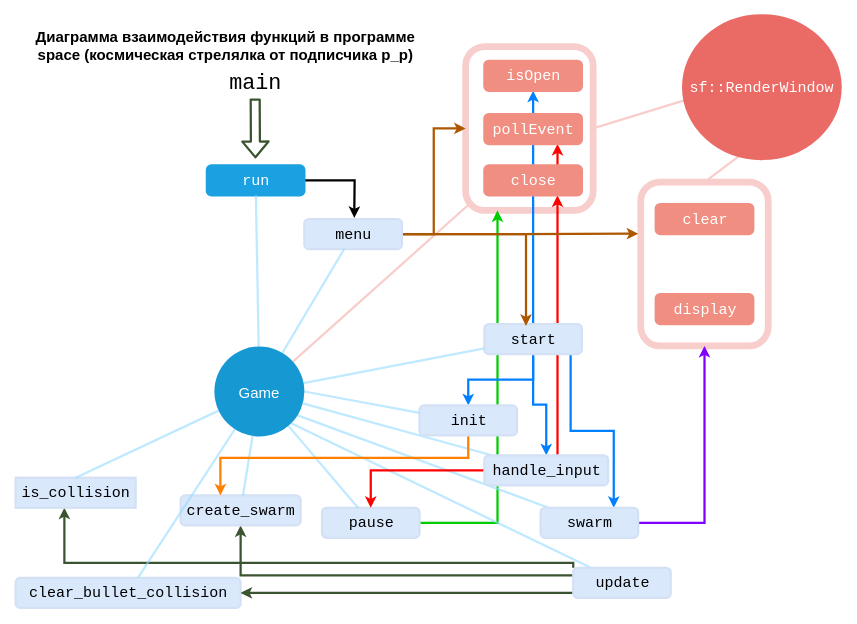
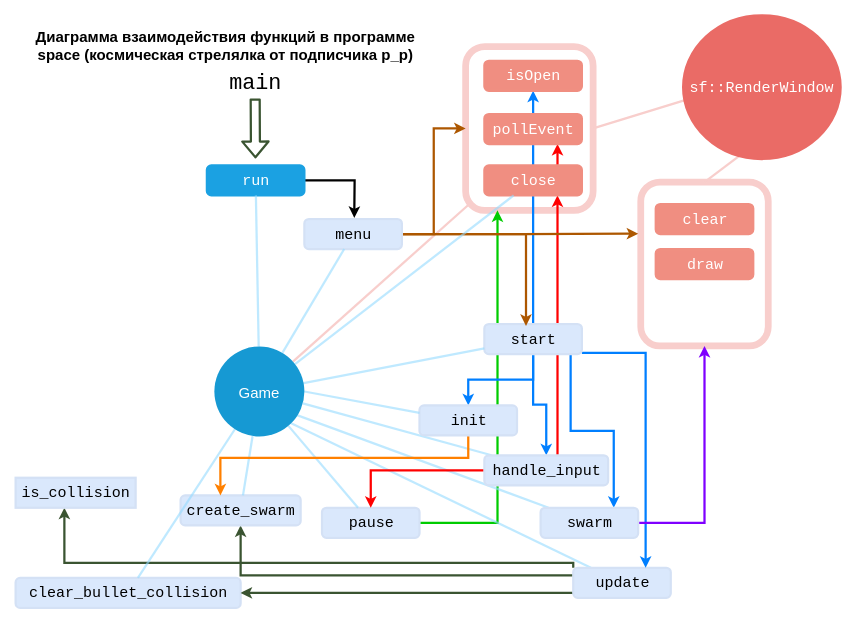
+ <mxCell id="41" value="&lt;font style=&quot;font-size: 20px&quot; face=&quot;Courier New&quot;&gt;draw&lt;/font&gt;" style="rounded=1;strokeWidth=3;shadow=0;html=1;fontColor=#ffffff;fillColor=#F08E81;strokeColor=#F08E81;" vertex="1" parent="1"><mxGeometry x="873.5" y="331.5" width="130" height="40" as="geometry" /></mxCell>
- <mxCell id="42" value="&lt;font style=&quot;font-size: 20px&quot; face=&quot;Courier New&quot;&gt;display&lt;/font&gt;" style="rounded=1;strokeWidth=3;shadow=0;html=1;fontColor=#ffffff;fillColor=#F08E81;strokeColor=#F08E81;" vertex="1" parent="1"><mxGeometry x="873.5" y="391.5" width="130" height="40" as="geometry" /></mxCell>
+ <mxCell id="19" style="edgeStyle=orthogonalEdgeStyle;rounded=0;orthogonalLoop=1;jettySize=auto;html=1;strokeColor=#007FFF;strokeWidth=3;" edge="1" parent="1" source="21" target="15"><mxGeometry relative="1" as="geometry"><Array as="points"><mxPoint x="860" y="470" /></Array></mxGeometry></mxCell>
- <mxCell id="51" value="" style="edgeStyle=none;endArrow=none;strokeWidth=3;html=1;entryX=0.5;entryY=0;entryDx=0;entryDy=0;opacity=60;strokeColor=#94DBFF;" edge="1" parent="1" source="55" target="50"><mxGeometry x="-440" y="246.5" width="100" height="100" as="geometry"><mxPoint x="319.188" y="579.641" as="sourcePoint" /><mxPoint x="179.902" y="766.5" as="targetPoint" /></mxGeometry></mxCell>
+ <mxCell id="51" value="" style="edgeStyle=none;endArrow=none;strokeWidth=3;html=1;opacity=60;strokeColor=#94DBFF;" edge="1" parent="1" source="55" target="29"><mxGeometry x="-440" y="246.5" width="100" height="100" as="geometry"><mxPoint x="319.188" y="579.641" as="sourcePoint" /><mxPoint x="179.902" y="766.5" as="targetPoint" /></mxGeometry></mxCell>
